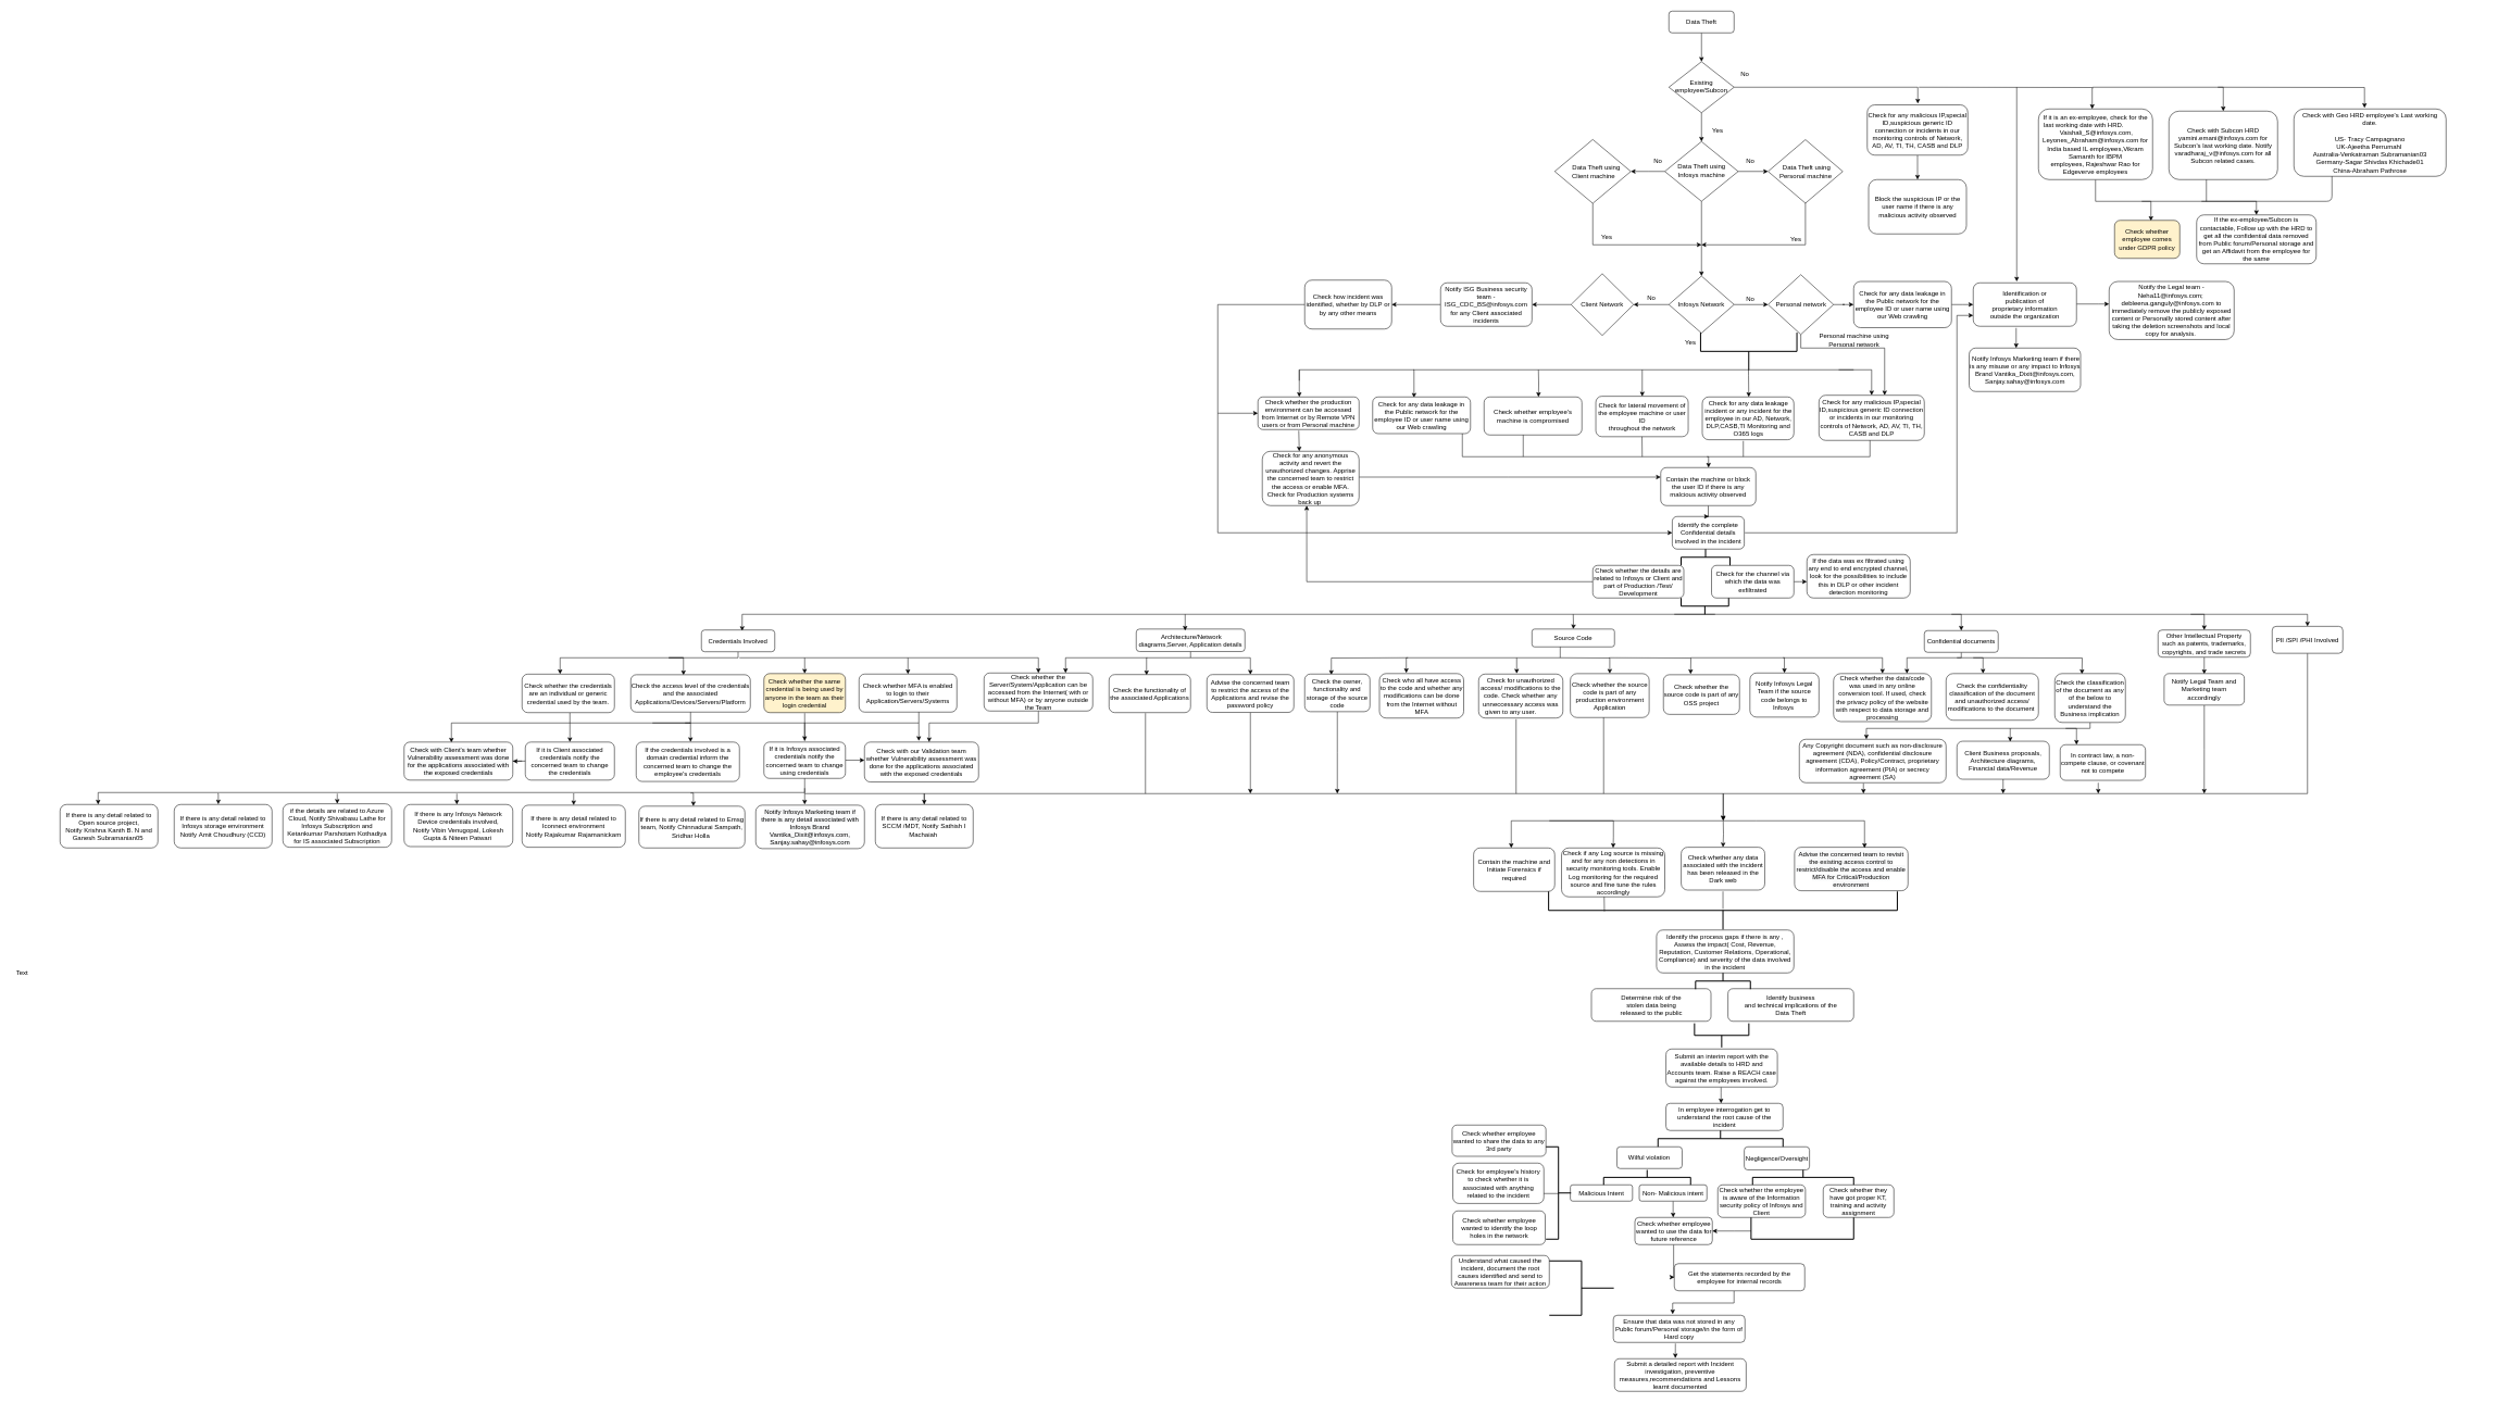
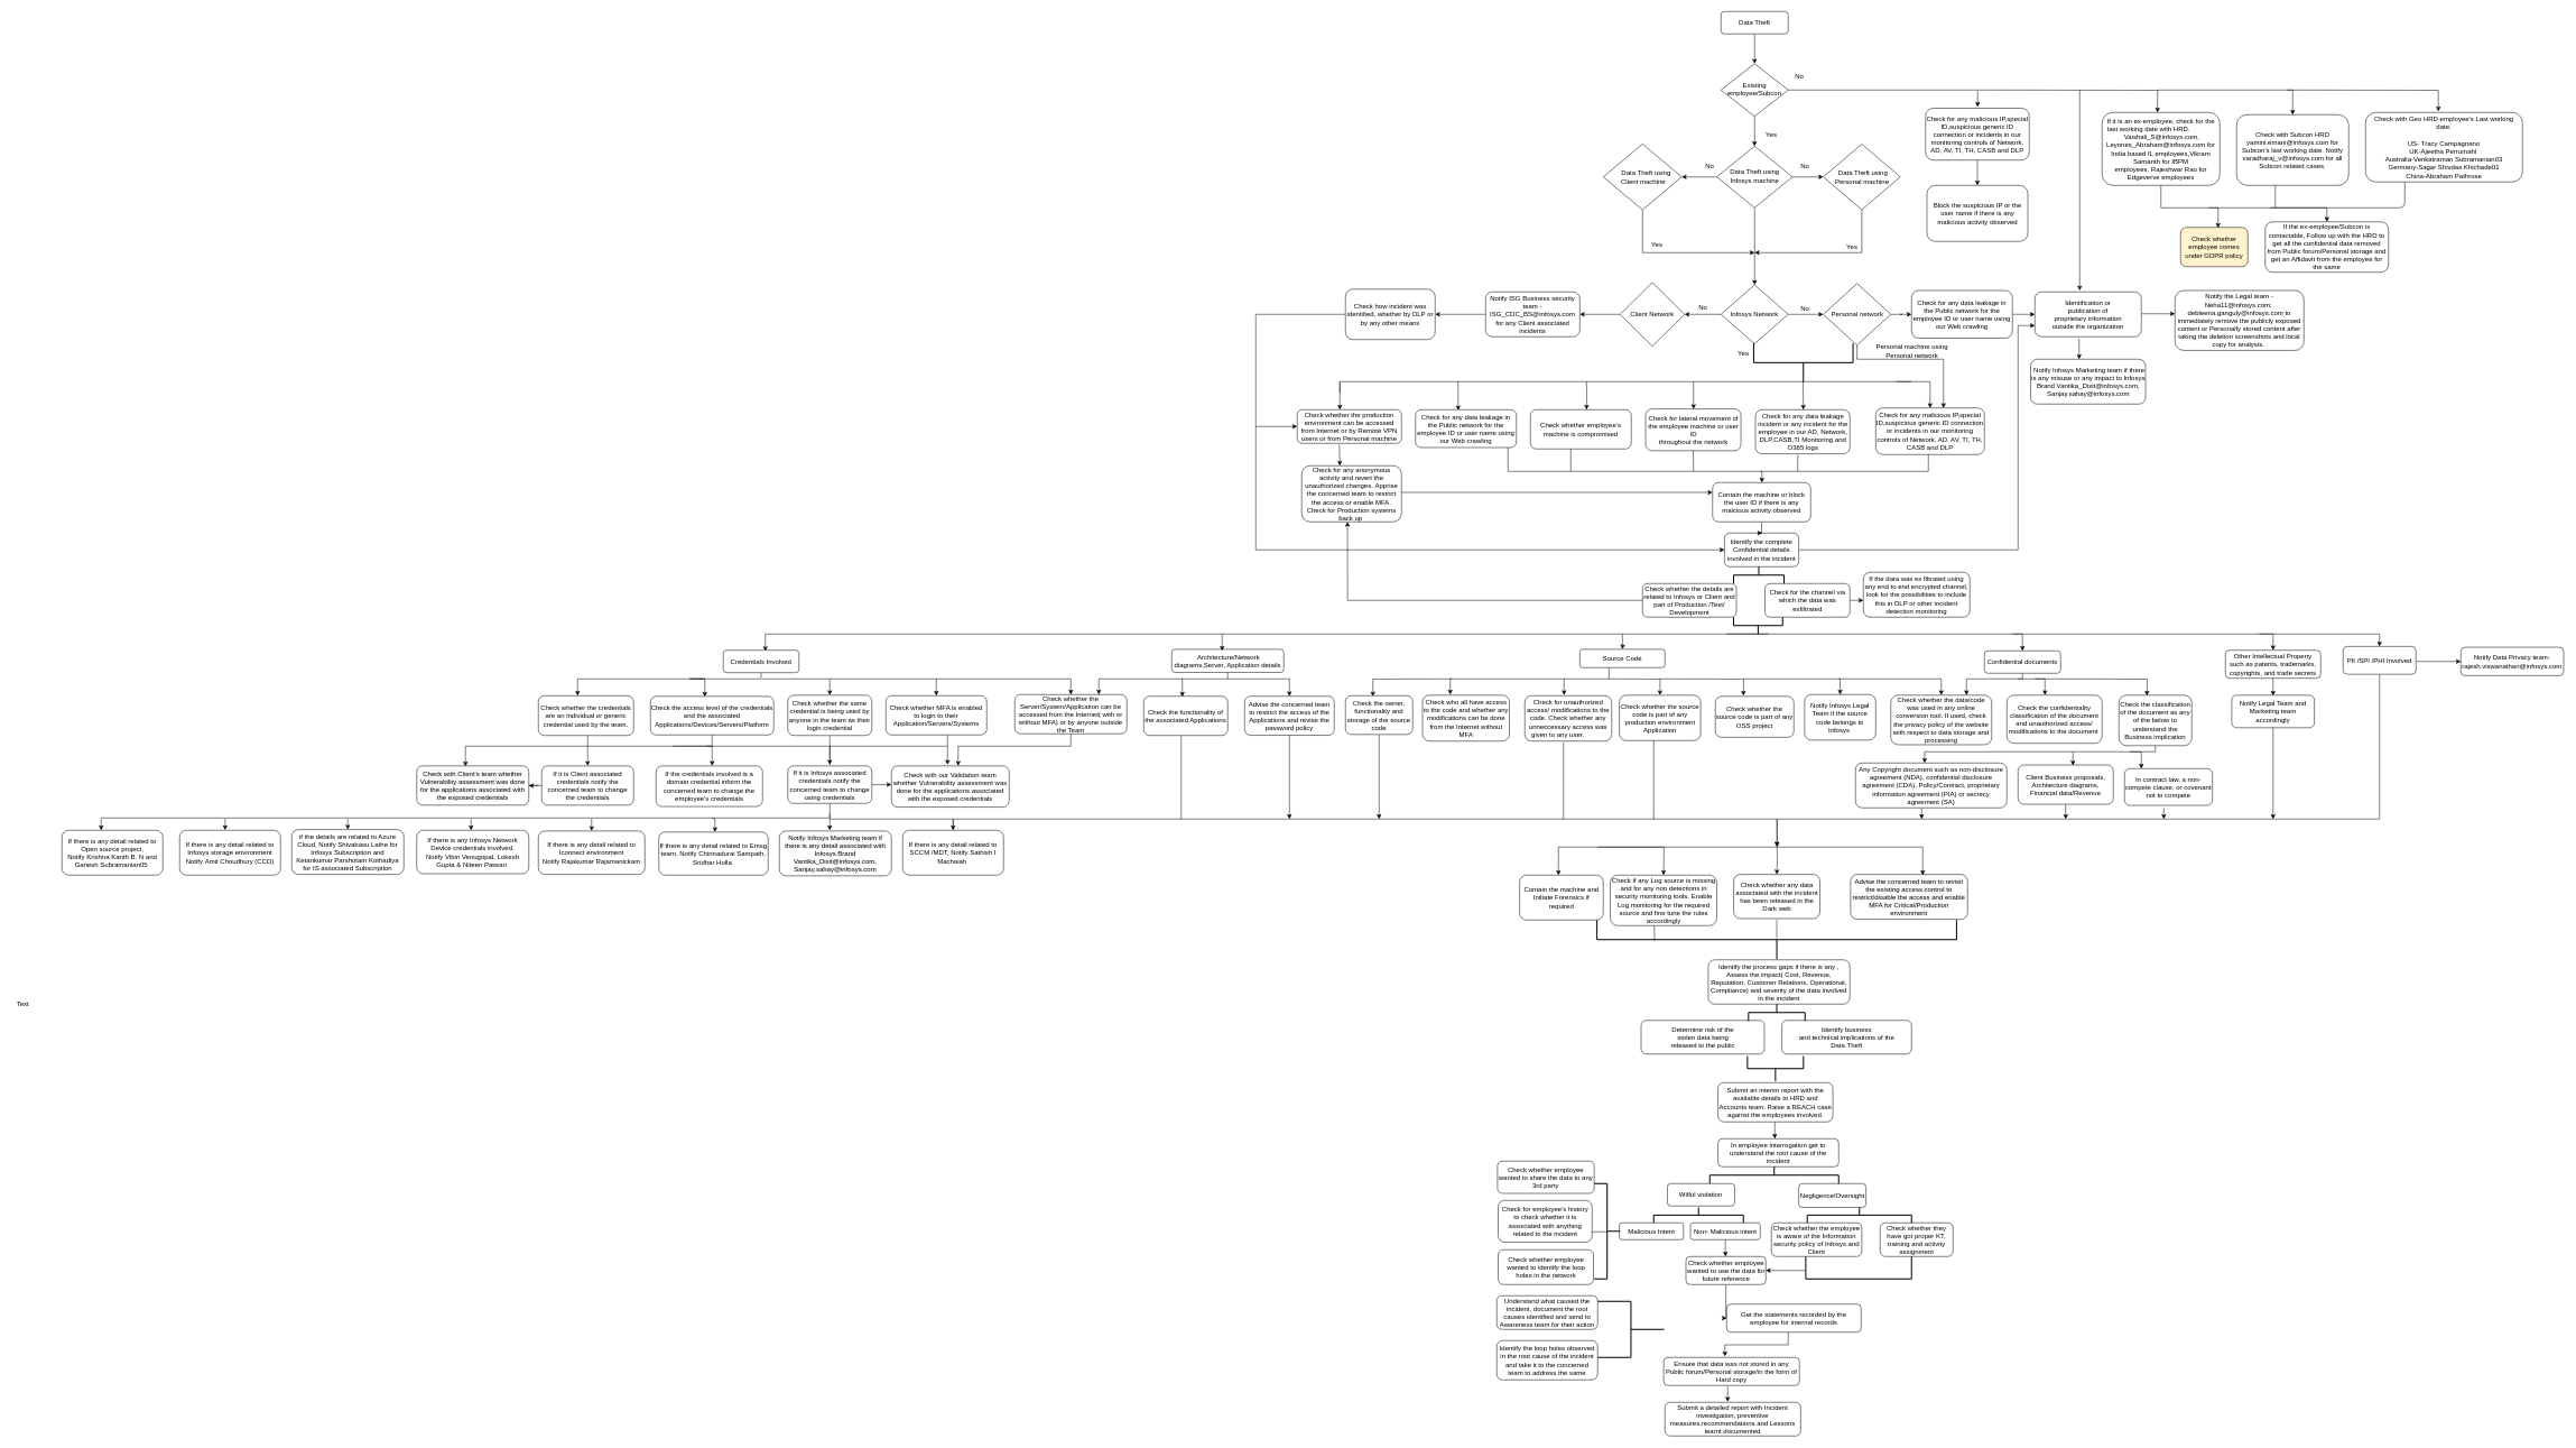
+ <mxCell id="51" value="" style="edgeStyle=orthogonalEdgeStyle;rounded=0;orthogonalLoop=1;jettySize=auto;html=1;" parent="1" source="53" target="203" edge="1"><mxGeometry relative="1" as="geometry"><Array as="points"><mxPoint x="4340" y="1179" /><mxPoint x="4340" y="1179" /></Array></mxGeometry></mxCell>
+ <mxCell id="203" value="Notify Data Privacy team- rajesh.viswanathan@infosys.com" style="rounded=1;whiteSpace=wrap;html=1;" parent="1" vertex="1"><mxGeometry x="4390" y="1153.6" width="183.48" height="50.62" as="geometry" /></mxCell>
- <mxCell id="185" value="Check whether the same credential is being used by anyone in the team as their login credential" style="rounded=1;whiteSpace=wrap;html=1;fillColor=#fff2cc;" parent="1" vertex="1"><mxGeometry x="1405" y="1239.1" width="150" height="71.85" as="geometry" /></mxCell>
+ <mxCell id="185" value="Check whether the same credential is being used by anyone in the team as their login credential" style="rounded=1;whiteSpace=wrap;html=1;" parent="1" vertex="1"><mxGeometry x="1405" y="1239.1" width="150" height="71.85" as="geometry" /></mxCell>
+ <mxCell id="221" value="Identify the loop holes observed in the root cause of the incident and take it to the concerned team to address the same" style="rounded=1;whiteSpace=wrap;html=1;" vertex="1" parent="1"><mxGeometry x="2670" y="2390" width="180" height="70" as="geometry" /></mxCell>
